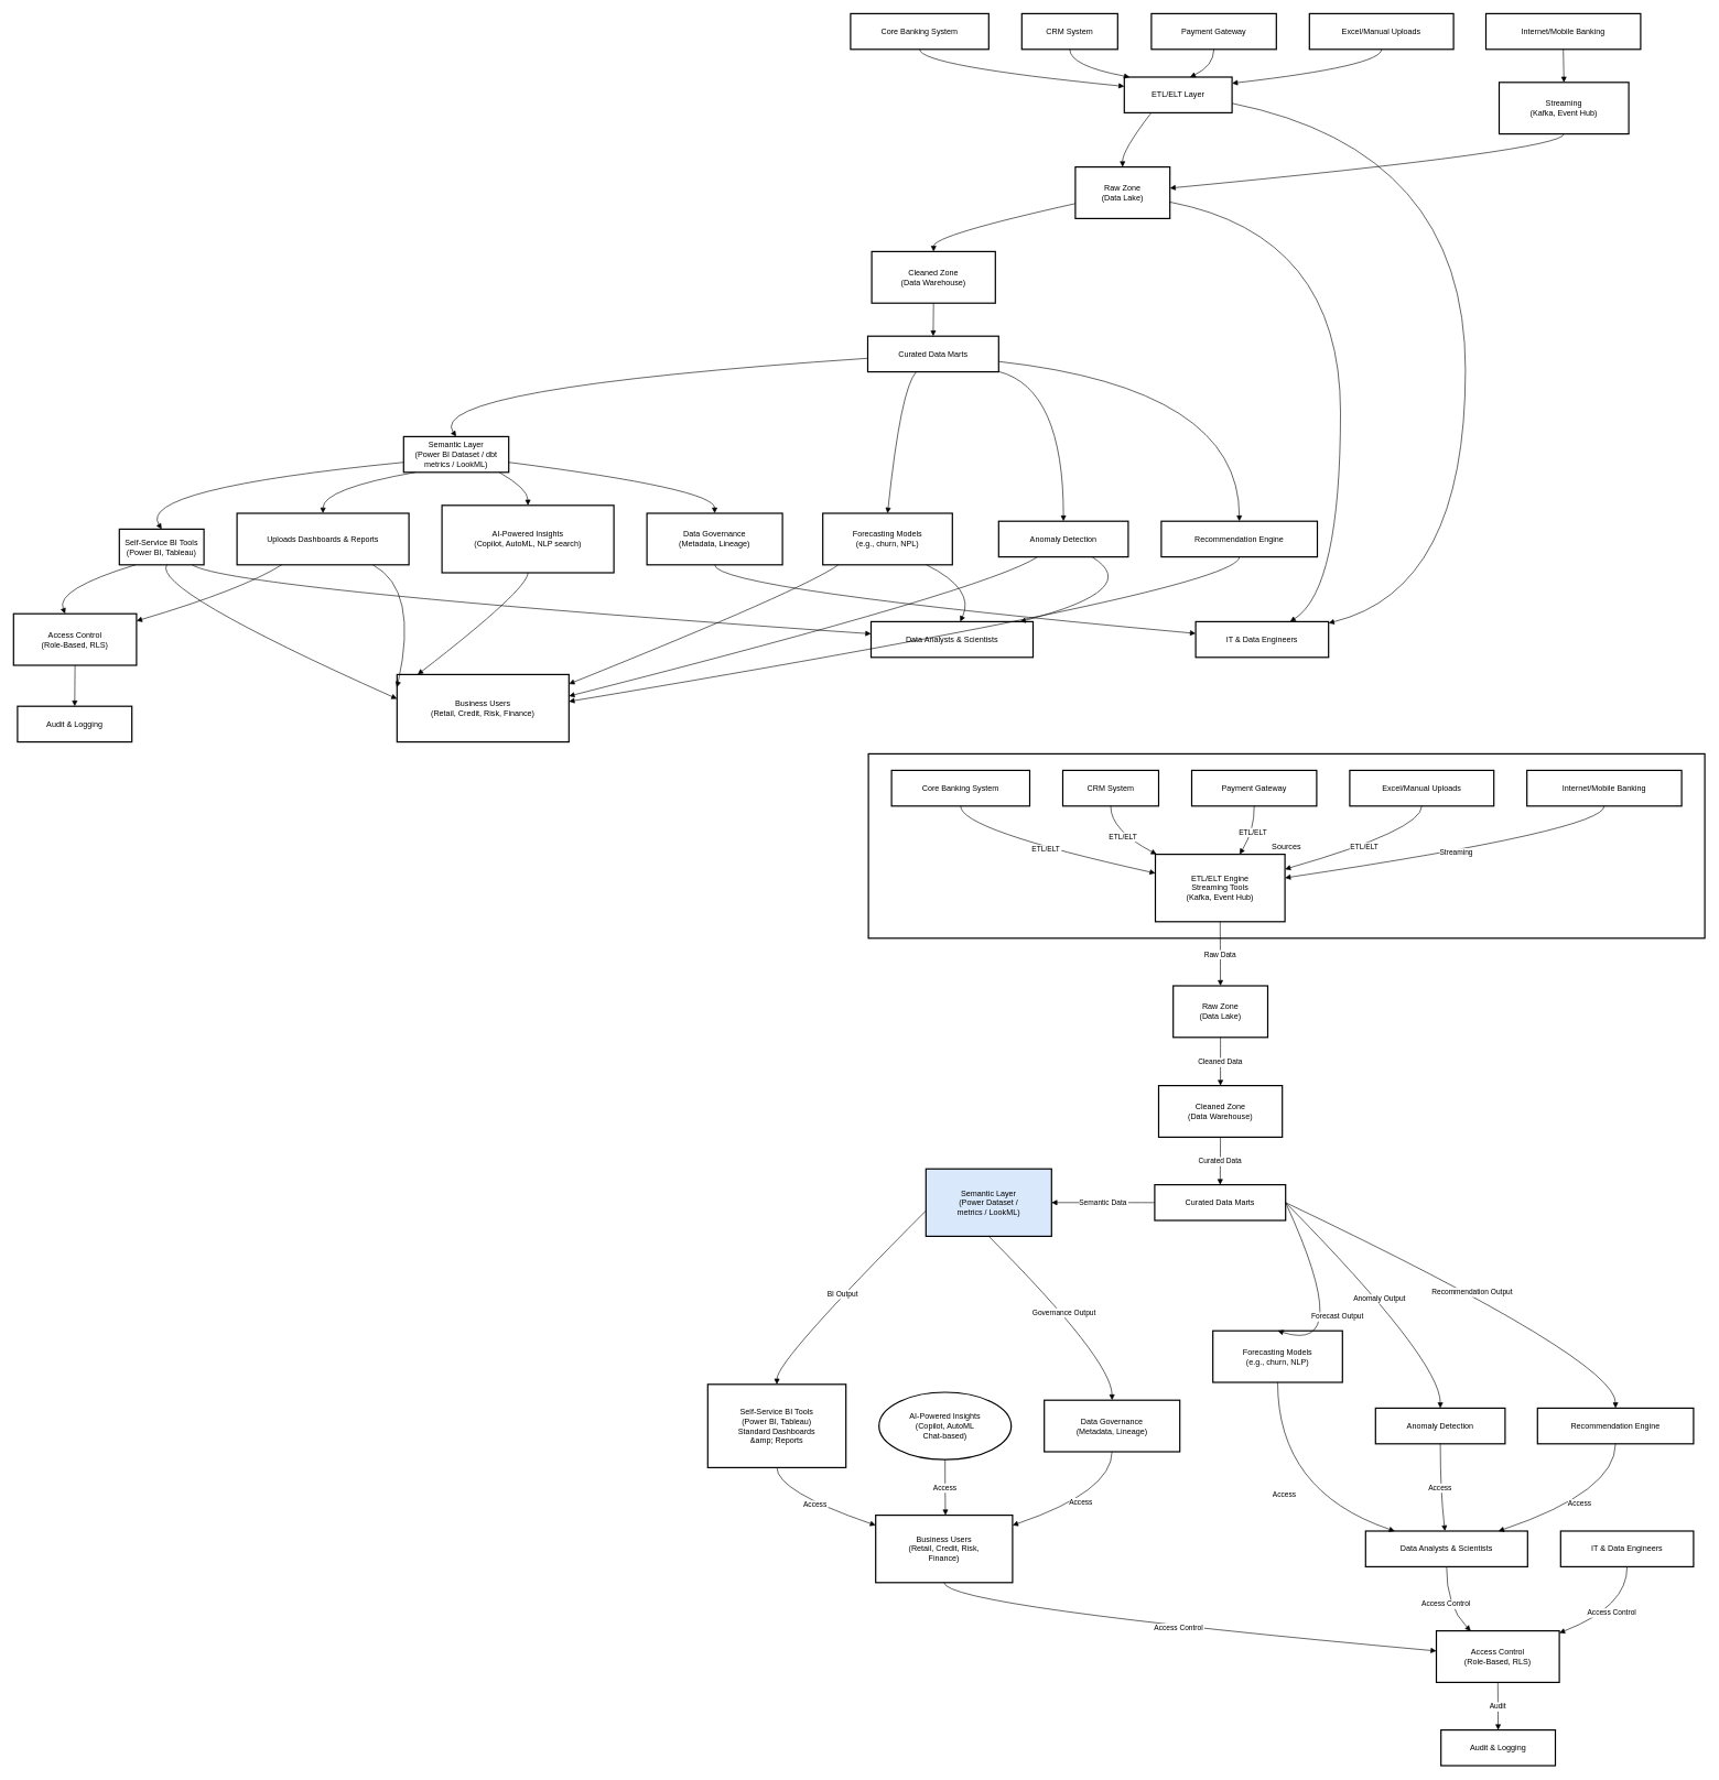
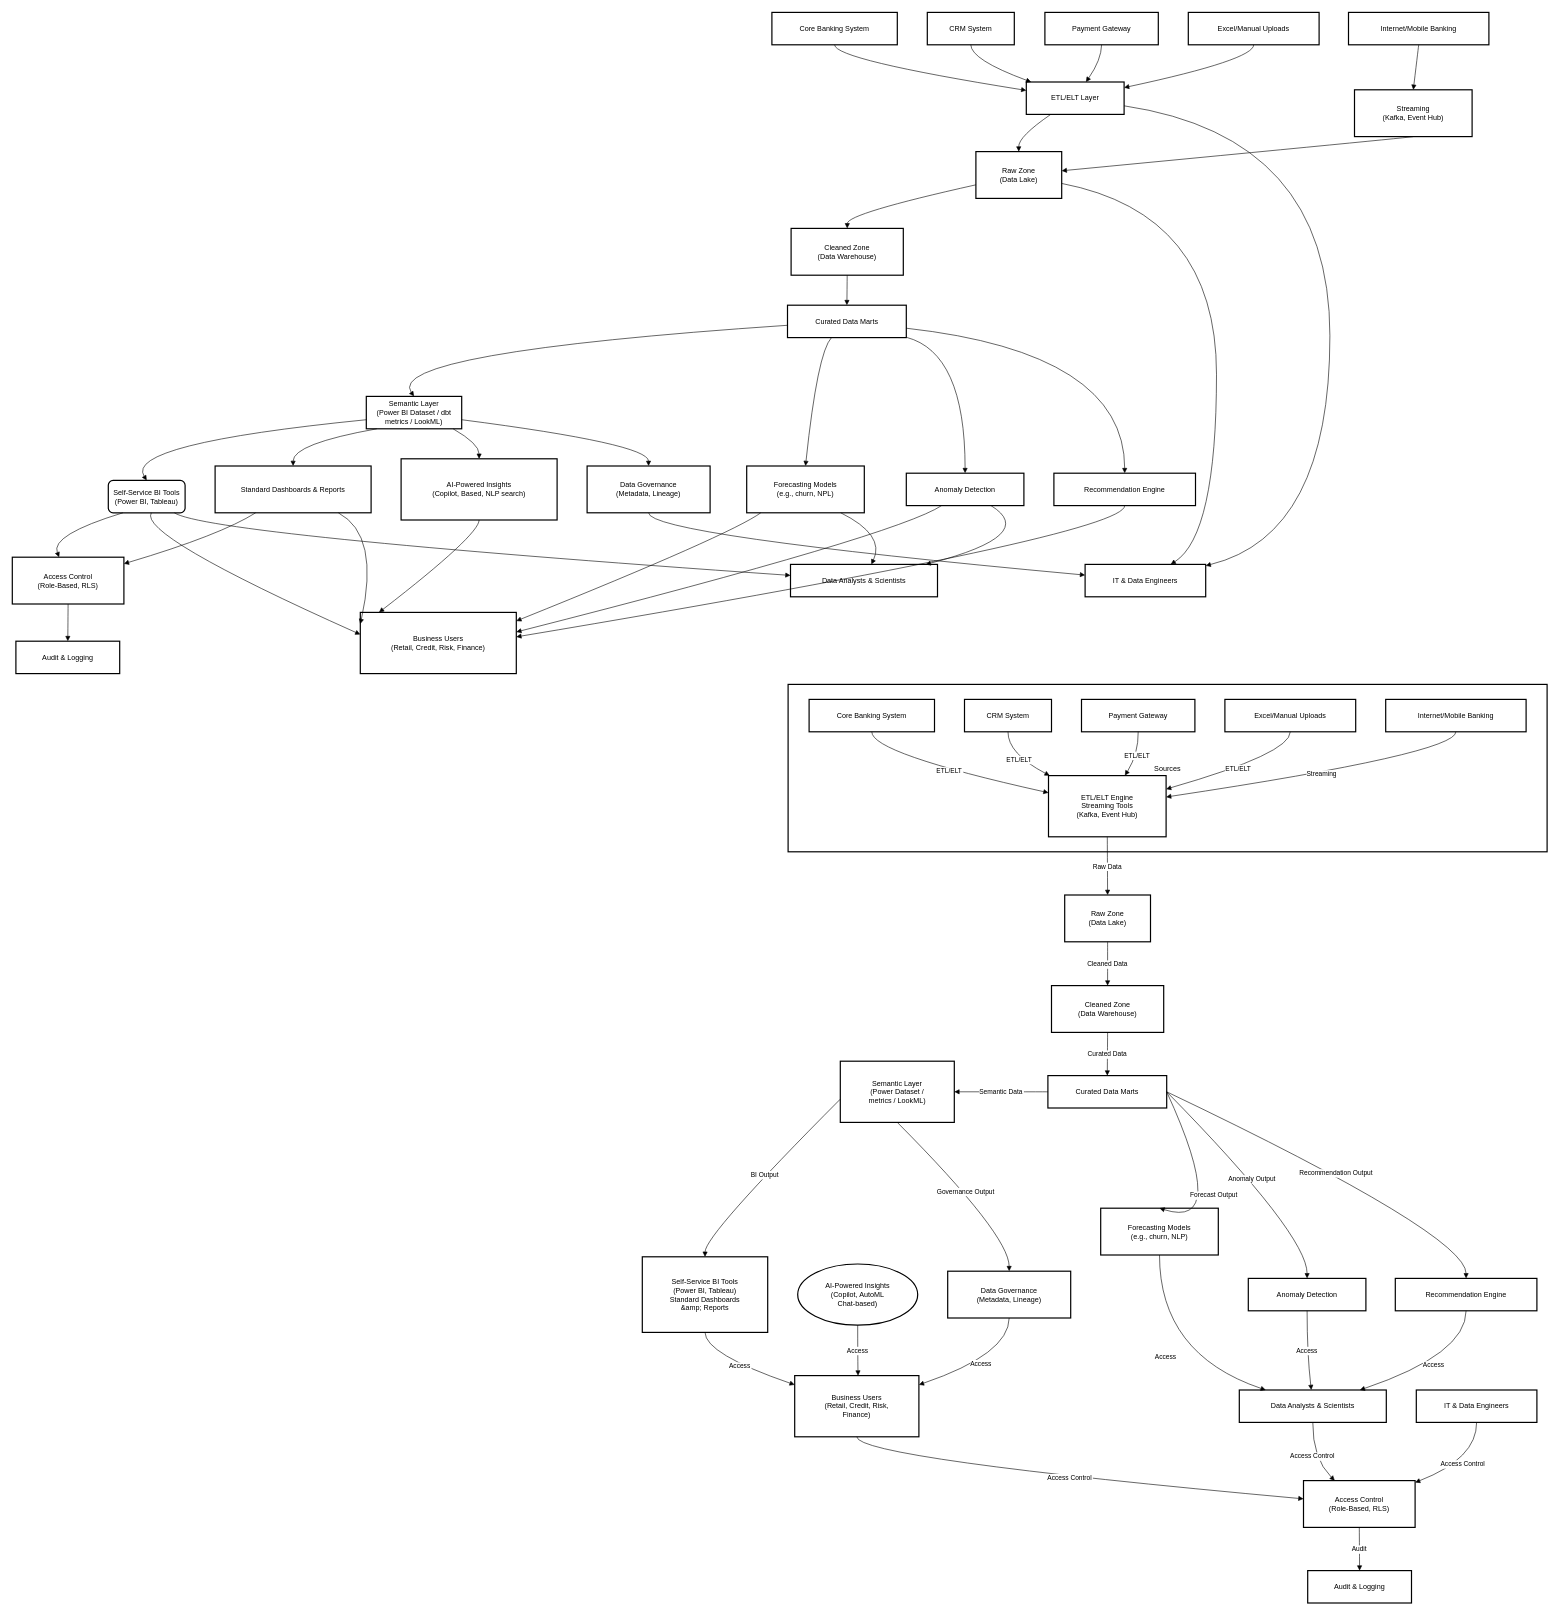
- <mxCell id="7" value="ETL/ELT Layer" style="whiteSpace=wrap;strokeWidth=2;" vertex="1" parent="1"><mxGeometry x="1700" y="116" width="163" height="54" as="geometry" /></mxCell>
+ <mxCell id="7" value="ETL/ELT Layer" style="whiteSpace=wrap;strokeWidth=2;" vertex="1" parent="1"><mxGeometry x="1710" y="136" width="163" height="54" as="geometry" /></mxCell>
- <mxCell id="8" value="Streaming&#10;(Kafka, Event Hub)" style="whiteSpace=wrap;strokeWidth=2;" vertex="1" parent="1"><mxGeometry x="2267" y="124" width="196" height="78" as="geometry" /></mxCell>
+ <mxCell id="8" value="Streaming&#10;(Kafka, Event Hub)" style="whiteSpace=wrap;strokeWidth=2;" vertex="1" parent="1"><mxGeometry x="2257" y="149" width="196" height="78" as="geometry" /></mxCell>
- <mxCell id="14" value="Uploads Dashboards &amp; Reports" style="whiteSpace=wrap;strokeWidth=2;" vertex="1" parent="1"><mxGeometry x="358" y="776" width="260" height="78" as="geometry" /></mxCell>
+ <mxCell id="14" value="Standard Dashboards &amp; Reports" style="whiteSpace=wrap;strokeWidth=2;" vertex="1" parent="1"><mxGeometry x="358" y="776" width="260" height="78" as="geometry" /></mxCell>
- <mxCell id="15" value="AI-Powered Insights&#10;(Copilot, AutoML, NLP search)" style="whiteSpace=wrap;strokeWidth=2;" vertex="1" parent="1"><mxGeometry x="668" y="764" width="260" height="102" as="geometry" /></mxCell>
+ <mxCell id="15" value="AI-Powered Insights&#10;(Copilot, Based, NLP search)" style="whiteSpace=wrap;strokeWidth=2;" vertex="1" parent="1"><mxGeometry x="668" y="764" width="260" height="102" as="geometry" /></mxCell>
- <mxCell id="13" value="Self-Service BI Tools&#10;(Power BI, Tableau)" style="whiteSpace=wrap;strokeWidth=2;" vertex="1" parent="1"><mxGeometry x="180" y="800" width="128" height="54" as="geometry" /></mxCell>
+ <mxCell id="13" value="Self-Service BI Tools&#10;(Power BI, Tableau)" style="whiteSpace=wrap;strokeWidth=2;rounded=1;" vertex="1" parent="1"><mxGeometry x="180" y="800" width="128" height="54" as="geometry" /></mxCell>
- <mxCell id="67" value="Semantic Layer&#10;(Power Dataset /&#10;metrics / LookML)" style="whiteSpace=wrap;strokeWidth=2;fillColor=#dae8fc;" vertex="1" parent="1"><mxGeometry x="1400" y="1768" width="190" height="102" as="geometry" /></mxCell>
+ <mxCell id="67" value="Semantic Layer&#10;(Power Dataset /&#10;metrics / LookML)" style="whiteSpace=wrap;strokeWidth=2;" vertex="1" parent="1"><mxGeometry x="1400" y="1768" width="190" height="102" as="geometry" /></mxCell>
